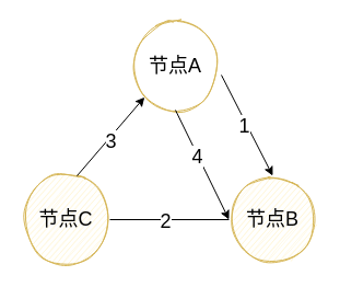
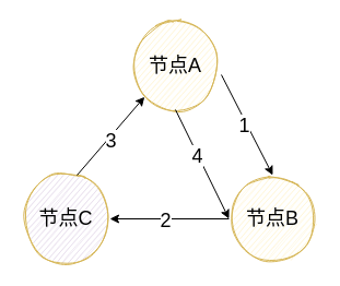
- <mxCell id="2" value="节点A" style="ellipse;whiteSpace=wrap;html=1;aspect=fixed;fillColor=#ffffff;strokeColor=#d6b656;shadow=0;sketch=1;fontSize=18;" parent="1" vertex="1"><mxGeometry x="120" y="20" width="80" height="80" as="geometry" /></mxCell>
+ <mxCell id="2" value="节点A" style="ellipse;whiteSpace=wrap;html=1;aspect=fixed;fillColor=#fff2cc;strokeColor=#d6b656;shadow=0;sketch=1;fontSize=18;" parent="1" vertex="1"><mxGeometry x="120" y="20" width="80" height="80" as="geometry" /></mxCell>
- <mxCell id="3" value="节点C" style="ellipse;whiteSpace=wrap;html=1;aspect=fixed;fillColor=#fff2cc;strokeColor=#d6b656;shadow=0;sketch=1;fontSize=18;" parent="1" vertex="1"><mxGeometry x="20" y="160" width="80" height="80" as="geometry" /></mxCell>
+ <mxCell id="3" value="节点C" style="ellipse;whiteSpace=wrap;html=1;aspect=fixed;fillColor=#e1d5e7;strokeColor=#d6b656;shadow=0;sketch=1;fontSize=18;" parent="1" vertex="1"><mxGeometry x="20" y="160" width="80" height="80" as="geometry" /></mxCell>
- <mxCell id="4" style="edgeStyle=orthogonalEdgeStyle;rounded=0;orthogonalLoop=1;jettySize=auto;html=1;fontSize=18;endArrow=none;" parent="1" source="6" target="3" edge="1"><mxGeometry relative="1" as="geometry" /></mxCell>
+ <mxCell id="4" style="edgeStyle=orthogonalEdgeStyle;rounded=0;orthogonalLoop=1;jettySize=auto;html=1;fontSize=18;" parent="1" source="6" target="3" edge="1"><mxGeometry relative="1" as="geometry" /></mxCell>
